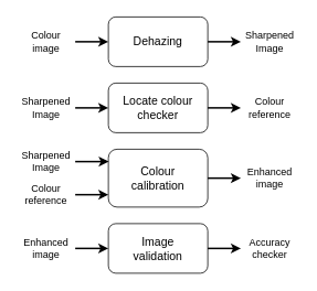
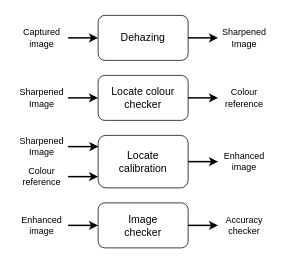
- <mxCell id="4" value="&lt;div&gt;Colour&lt;/div&gt;image" style="text;align=center;verticalAlign=middle;rounded=1;strokeWidth=1;fontColor=default;labelBackgroundColor=default;whiteSpace=wrap;html=1;" parent="1" vertex="1"><mxGeometry x="20" y="37.5" width="70" height="25" as="geometry" /></mxCell>
+ <mxCell id="4" value="&lt;div&gt;Captured&lt;/div&gt;image" style="text;align=center;verticalAlign=middle;rounded=1;strokeWidth=1;fontColor=default;labelBackgroundColor=default;whiteSpace=wrap;html=1;" parent="1" vertex="1"><mxGeometry x="20" y="37.5" width="70" height="25" as="geometry" /></mxCell>
- <mxCell id="16" value="&lt;font&gt;&lt;span style=&quot;font-size: 14px;&quot;&gt;Colour&lt;/span&gt;&lt;/font&gt;&lt;div&gt;&lt;font&gt;&lt;span style=&quot;font-size: 14px;&quot;&gt;calibration&lt;/span&gt;&lt;/font&gt;&lt;/div&gt;" style="text;html=1;align=center;verticalAlign=middle;whiteSpace=wrap;rounded=1;fontColor=default;" parent="1" vertex="1"><mxGeometry x="130" y="180" width="120" height="70" as="geometry" /></mxCell>
+ <mxCell id="16" value="&lt;font&gt;&lt;span style=&quot;font-size: 14px;&quot;&gt;Locate&lt;/span&gt;&lt;/font&gt;&lt;div&gt;&lt;font&gt;&lt;span style=&quot;font-size: 14px;&quot;&gt;calibration&lt;/span&gt;&lt;/font&gt;&lt;/div&gt;" style="text;html=1;align=center;verticalAlign=middle;whiteSpace=wrap;rounded=1;fontColor=default;" parent="1" vertex="1"><mxGeometry x="130" y="180" width="120" height="70" as="geometry" /></mxCell>
- <mxCell id="24" value="&lt;font style=&quot;font-size: 14px;&quot;&gt;Image&lt;/font&gt;&lt;div&gt;&lt;font style=&quot;font-size: 14px;&quot;&gt;validation&lt;/font&gt;&lt;/div&gt;" style="text;html=1;align=center;verticalAlign=middle;whiteSpace=wrap;rounded=1;direction=south;fontColor=default;" parent="1" vertex="1"><mxGeometry x="130" y="270" width="120" height="60" as="geometry" /></mxCell>
+ <mxCell id="24" value="&lt;font style=&quot;font-size: 14px;&quot;&gt;Image&lt;/font&gt;&lt;div&gt;&lt;font style=&quot;font-size: 14px;&quot;&gt;checker&lt;/font&gt;&lt;/div&gt;" style="text;html=1;align=center;verticalAlign=middle;whiteSpace=wrap;rounded=1;direction=south;fontColor=default;" parent="1" vertex="1"><mxGeometry x="130" y="270" width="120" height="60" as="geometry" /></mxCell>
